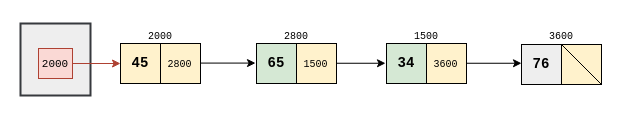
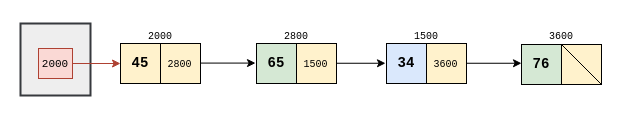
- <mxCell id="17" value="&lt;font face=&quot;Courier New&quot;&gt;&lt;span style=&quot;font-size: 14px;&quot;&gt;&lt;b&gt;34&lt;/b&gt;&lt;/span&gt;&lt;/font&gt;" style="rounded=0;whiteSpace=wrap;html=1;fillColor=#d5e8d4;strokeColor=#000000;" parent="16" vertex="1"><mxGeometry width="40" height="40" as="geometry" /></mxCell>
+ <mxCell id="17" value="&lt;font face=&quot;Courier New&quot;&gt;&lt;span style=&quot;font-size: 14px;&quot;&gt;&lt;b&gt;34&lt;/b&gt;&lt;/span&gt;&lt;/font&gt;" style="rounded=0;whiteSpace=wrap;html=1;fillColor=#dae8fc;strokeColor=#000000;" parent="16" vertex="1"><mxGeometry width="40" height="40" as="geometry" /></mxCell>
- <mxCell id="22" value="&lt;font face=&quot;Courier New&quot;&gt;&lt;span style=&quot;font-size: 14px;&quot;&gt;&lt;b&gt;76&lt;/b&gt;&lt;/span&gt;&lt;/font&gt;" style="rounded=0;whiteSpace=wrap;html=1;fillColor=#eeeeee;strokeColor=#000000;" parent="21" vertex="1"><mxGeometry width="40" height="40" as="geometry" /></mxCell>
+ <mxCell id="22" value="&lt;font face=&quot;Courier New&quot;&gt;&lt;span style=&quot;font-size: 14px;&quot;&gt;&lt;b&gt;76&lt;/b&gt;&lt;/span&gt;&lt;/font&gt;" style="rounded=0;whiteSpace=wrap;html=1;fillColor=#d5e8d4;strokeColor=#000000;" parent="21" vertex="1"><mxGeometry width="40" height="40" as="geometry" /></mxCell>
